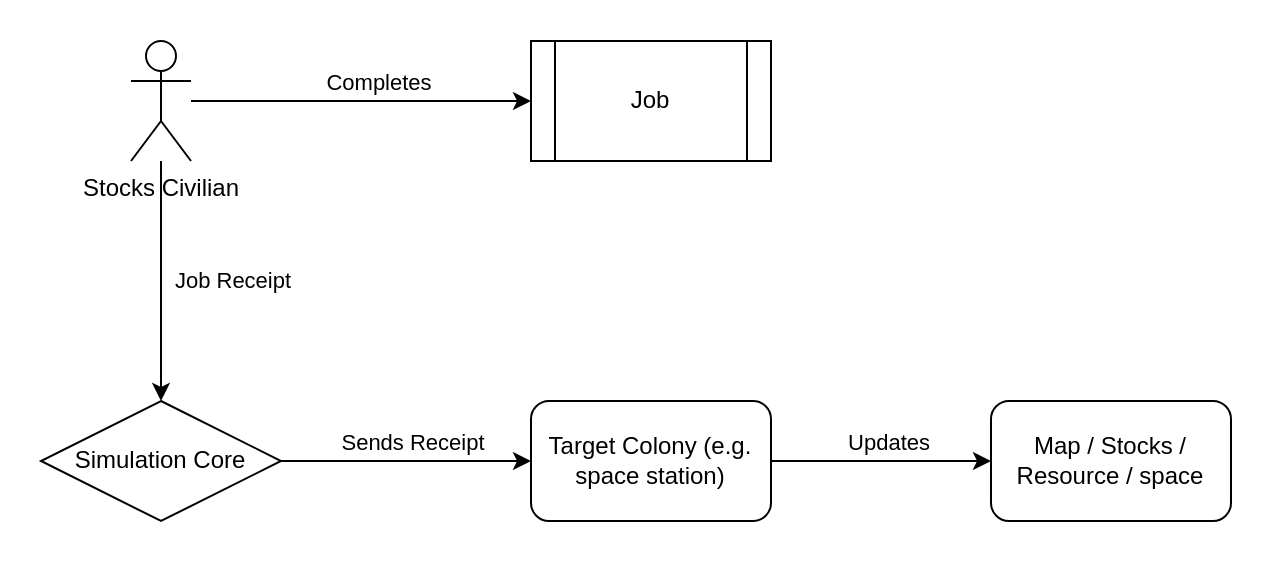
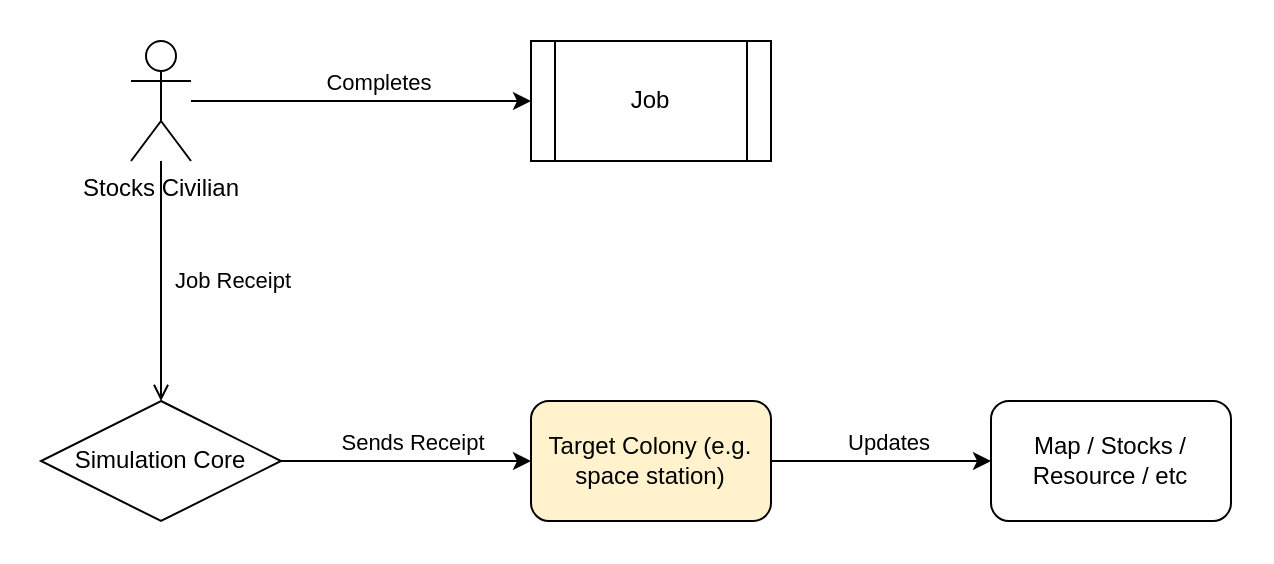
- <mxCell id="4" style="edgeStyle=orthogonalEdgeStyle;rounded=0;orthogonalLoop=1;jettySize=auto;html=1;entryX=0.5;entryY=0;entryDx=0;entryDy=0;" edge="1" parent="1" source="6" target="10"><mxGeometry relative="1" as="geometry" /></mxCell>
+ <mxCell id="4" style="edgeStyle=orthogonalEdgeStyle;rounded=0;orthogonalLoop=1;jettySize=auto;html=1;entryX=0.5;entryY=0;entryDx=0;entryDy=0;endArrow=open;" edge="1" parent="1" source="6" target="10"><mxGeometry relative="1" as="geometry" /></mxCell>
- <mxCell id="13" value="Target Colony (e.g. space station)" style="rounded=1;whiteSpace=wrap;html=1;" vertex="1" parent="1"><mxGeometry x="265" y="200" width="120" height="60" as="geometry" /></mxCell>
+ <mxCell id="13" value="Target Colony (e.g. space station)" style="rounded=1;whiteSpace=wrap;html=1;fillColor=#fff2cc;" vertex="1" parent="1"><mxGeometry x="265" y="200" width="120" height="60" as="geometry" /></mxCell>
- <mxCell id="14" value="Map / Stocks / Resource / space" style="rounded=1;whiteSpace=wrap;html=1;" vertex="1" parent="1"><mxGeometry x="495" y="200" width="120" height="60" as="geometry" /></mxCell>
+ <mxCell id="14" value="Map / Stocks / Resource / etc" style="rounded=1;whiteSpace=wrap;html=1;" vertex="1" parent="1"><mxGeometry x="495" y="200" width="120" height="60" as="geometry" /></mxCell>
